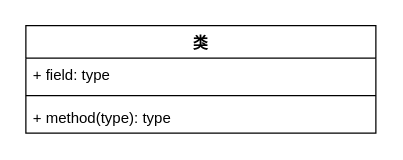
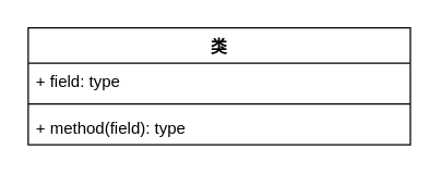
- <mxCell id="5" value="+ method(type): type" style="text;strokeColor=none;fillColor=none;align=left;verticalAlign=top;spacingLeft=4;spacingRight=4;overflow=hidden;rotatable=0;points=[[0,0.5],[1,0.5]];portConstraint=eastwest;" vertex="1" parent="2"><mxGeometry y="60" width="280" height="26" as="geometry" /></mxCell>
+ <mxCell id="5" value="+ method(field): type" style="text;strokeColor=none;fillColor=none;align=left;verticalAlign=top;spacingLeft=4;spacingRight=4;overflow=hidden;rotatable=0;points=[[0,0.5],[1,0.5]];portConstraint=eastwest;" vertex="1" parent="2"><mxGeometry y="60" width="280" height="26" as="geometry" /></mxCell>
